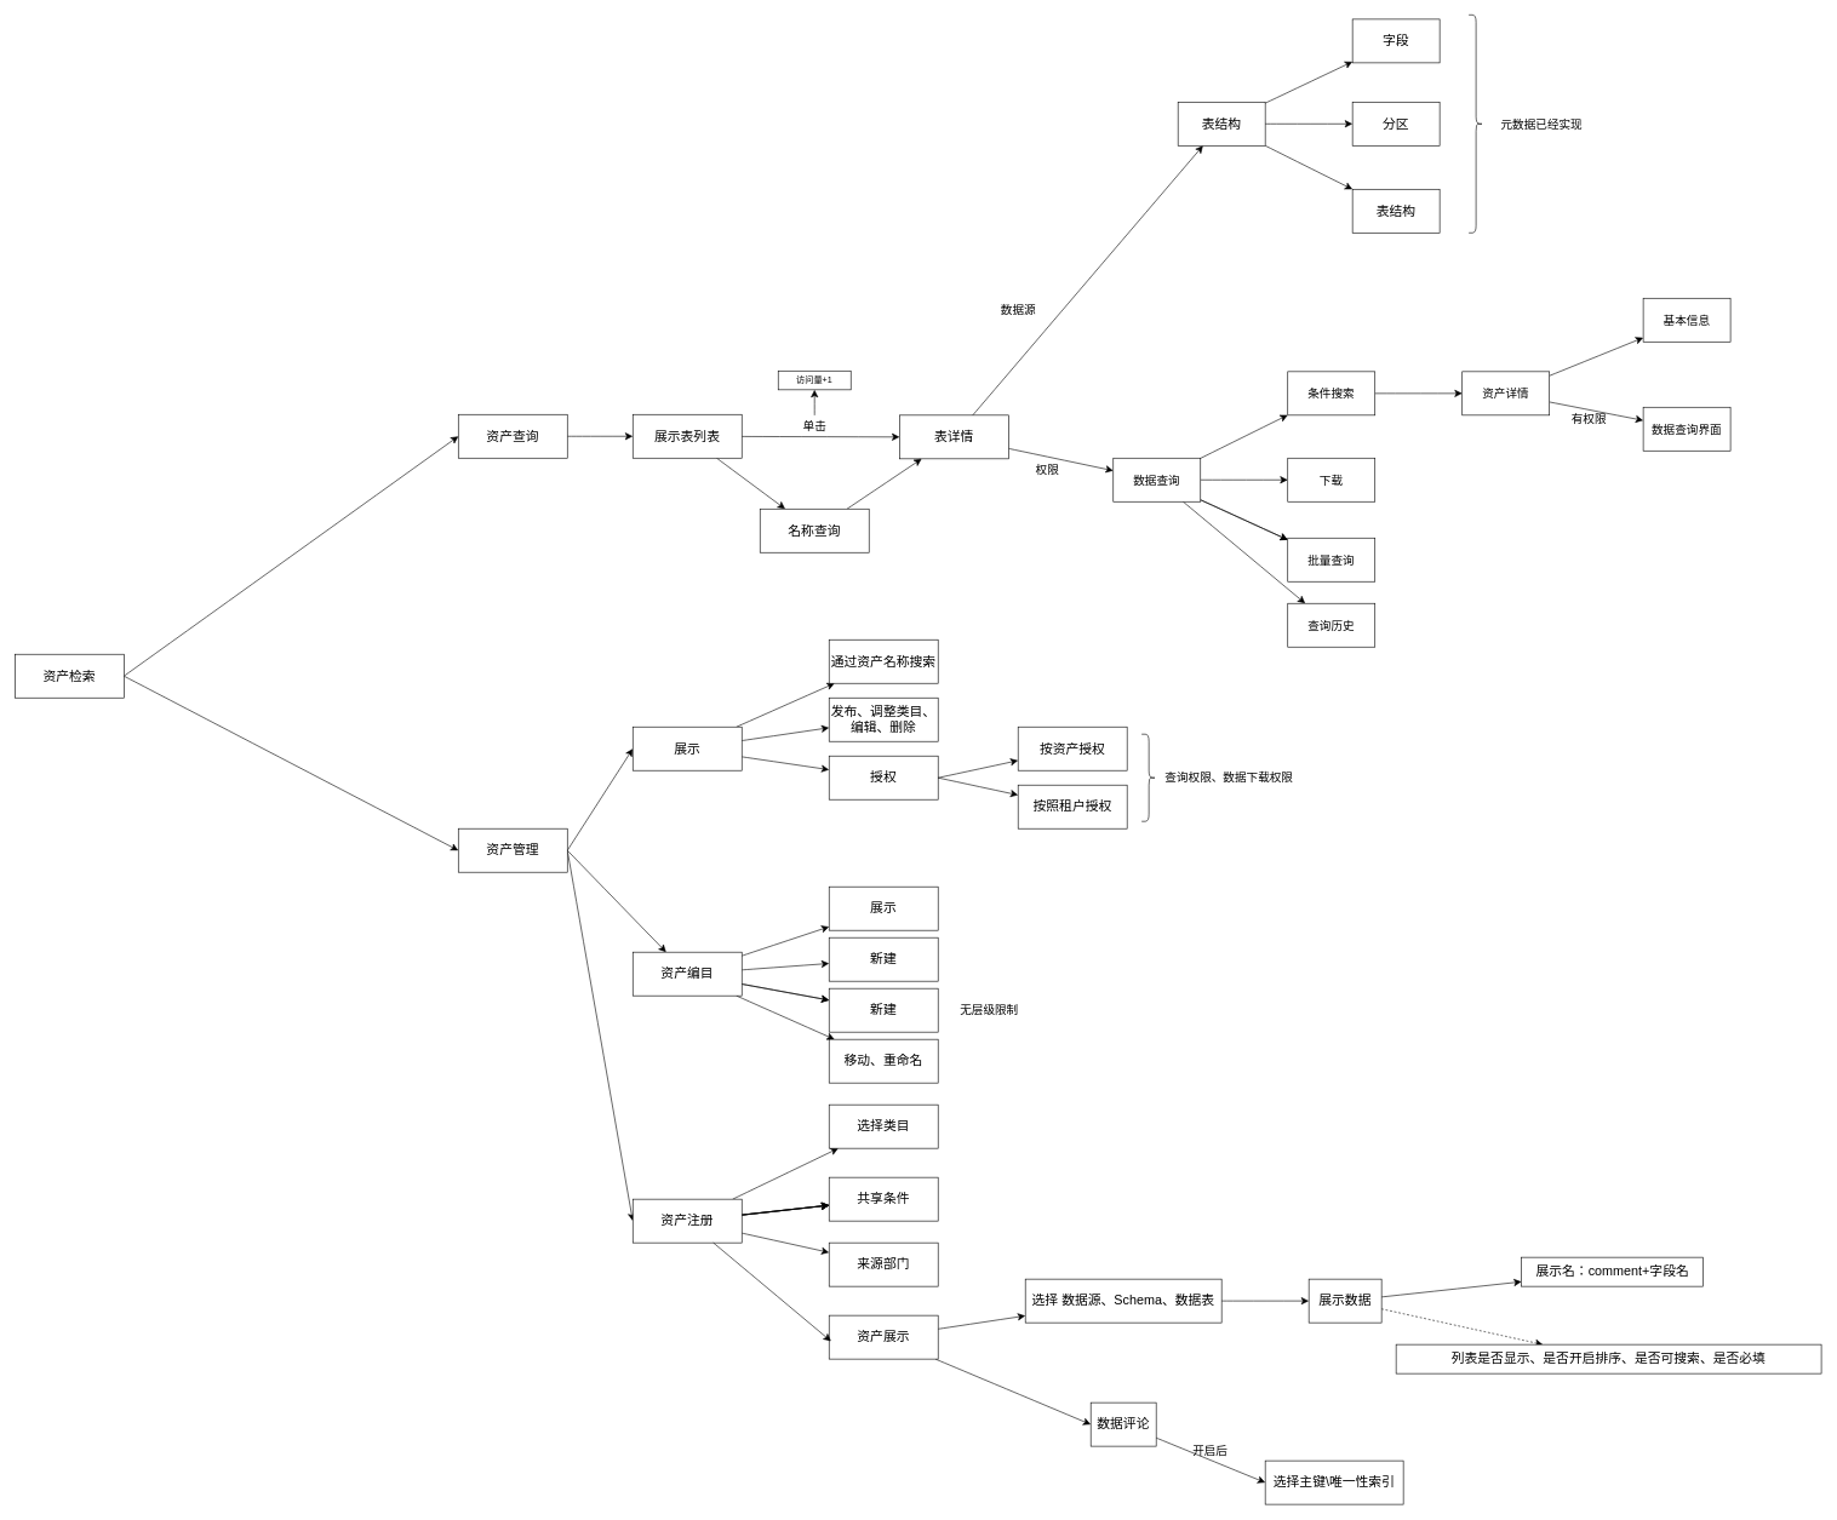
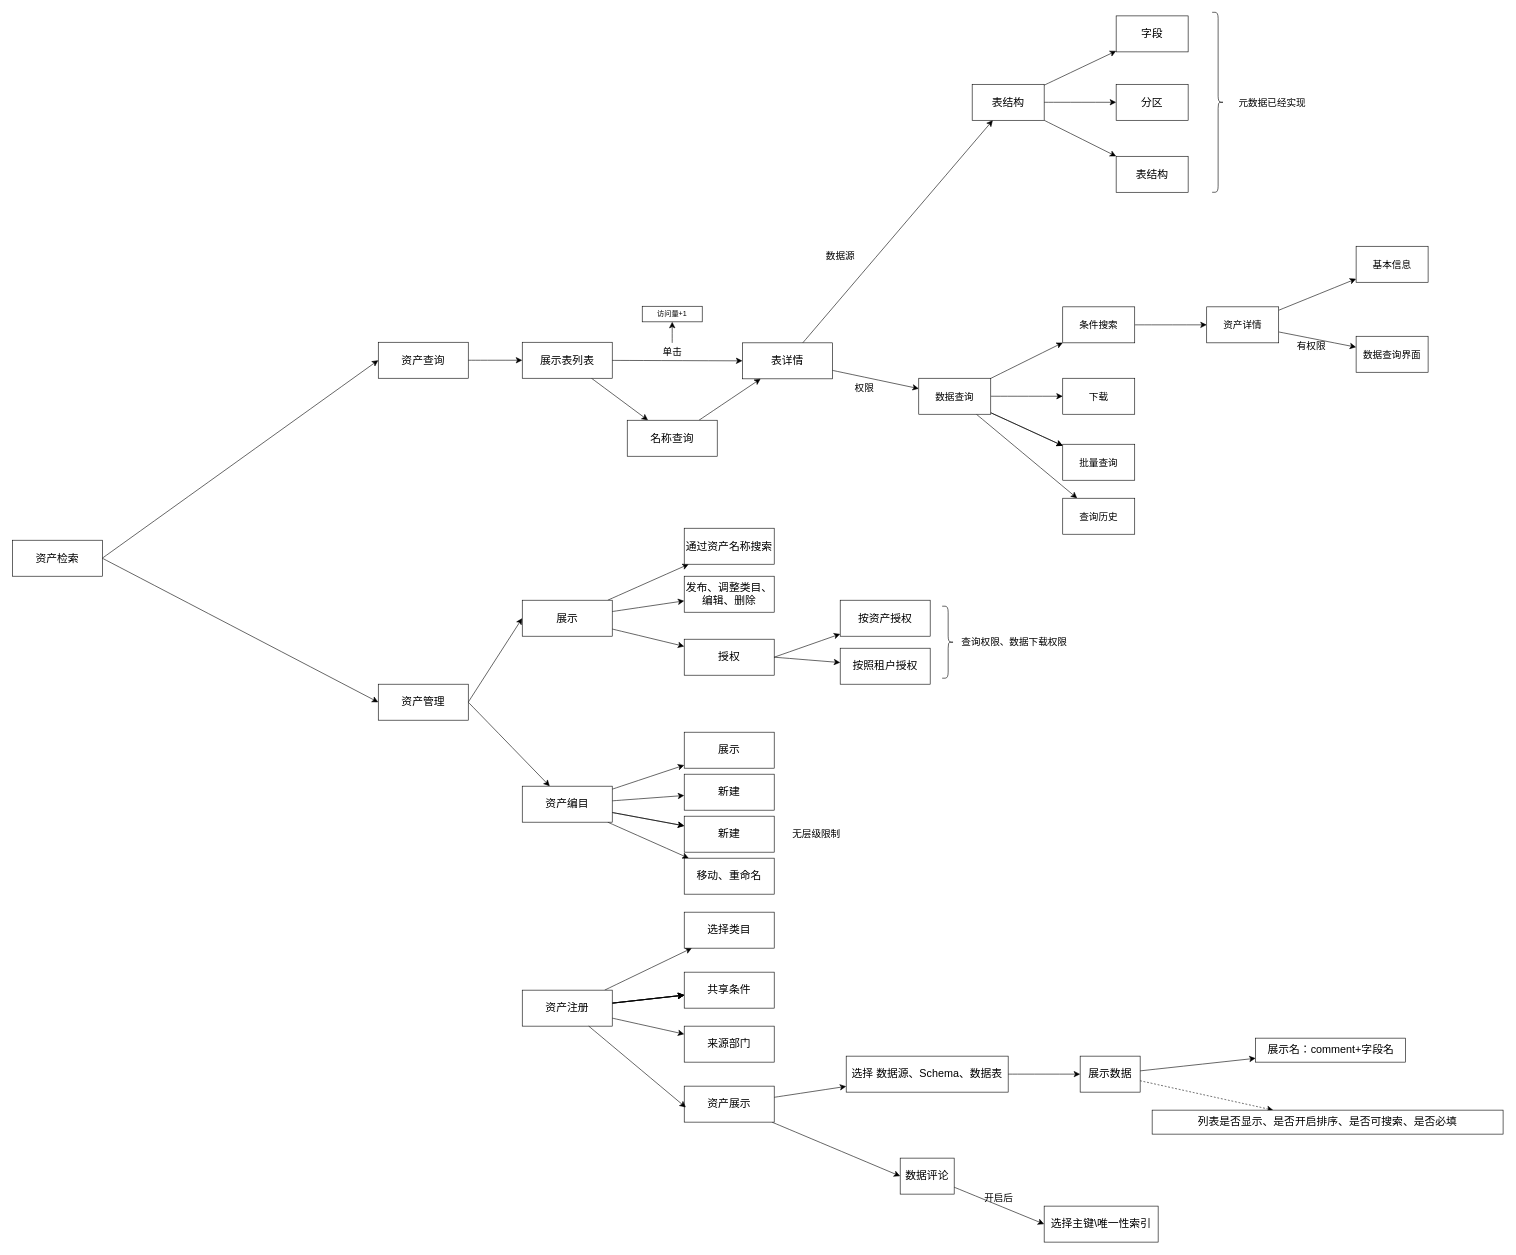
- <mxCell id="75" value="&lt;span style=&quot;font-size: 18px;&quot;&gt;授权&lt;/span&gt;" style="rounded=0;whiteSpace=wrap;html=1;" vertex="1" parent="1"><mxGeometry x="1140" y="1040" width="150" height="60" as="geometry" /></mxCell>
+ <mxCell id="75" value="&lt;span style=&quot;font-size: 18px;&quot;&gt;授权&lt;/span&gt;" style="rounded=0;whiteSpace=wrap;html=1;" vertex="1" parent="1"><mxGeometry x="1140" y="1065" width="150" height="60" as="geometry" /></mxCell>
- <mxCell id="6" style="edgeStyle=none;curved=1;rounded=0;orthogonalLoop=1;jettySize=auto;html=1;entryX=0;entryY=0.5;entryDx=0;entryDy=0;fontSize=12;startSize=8;endSize=8;exitX=1;exitY=0.5;exitDx=0;exitDy=0;" edge="1" parent="1" source="7" target="25"><mxGeometry relative="1" as="geometry" /></mxCell>
